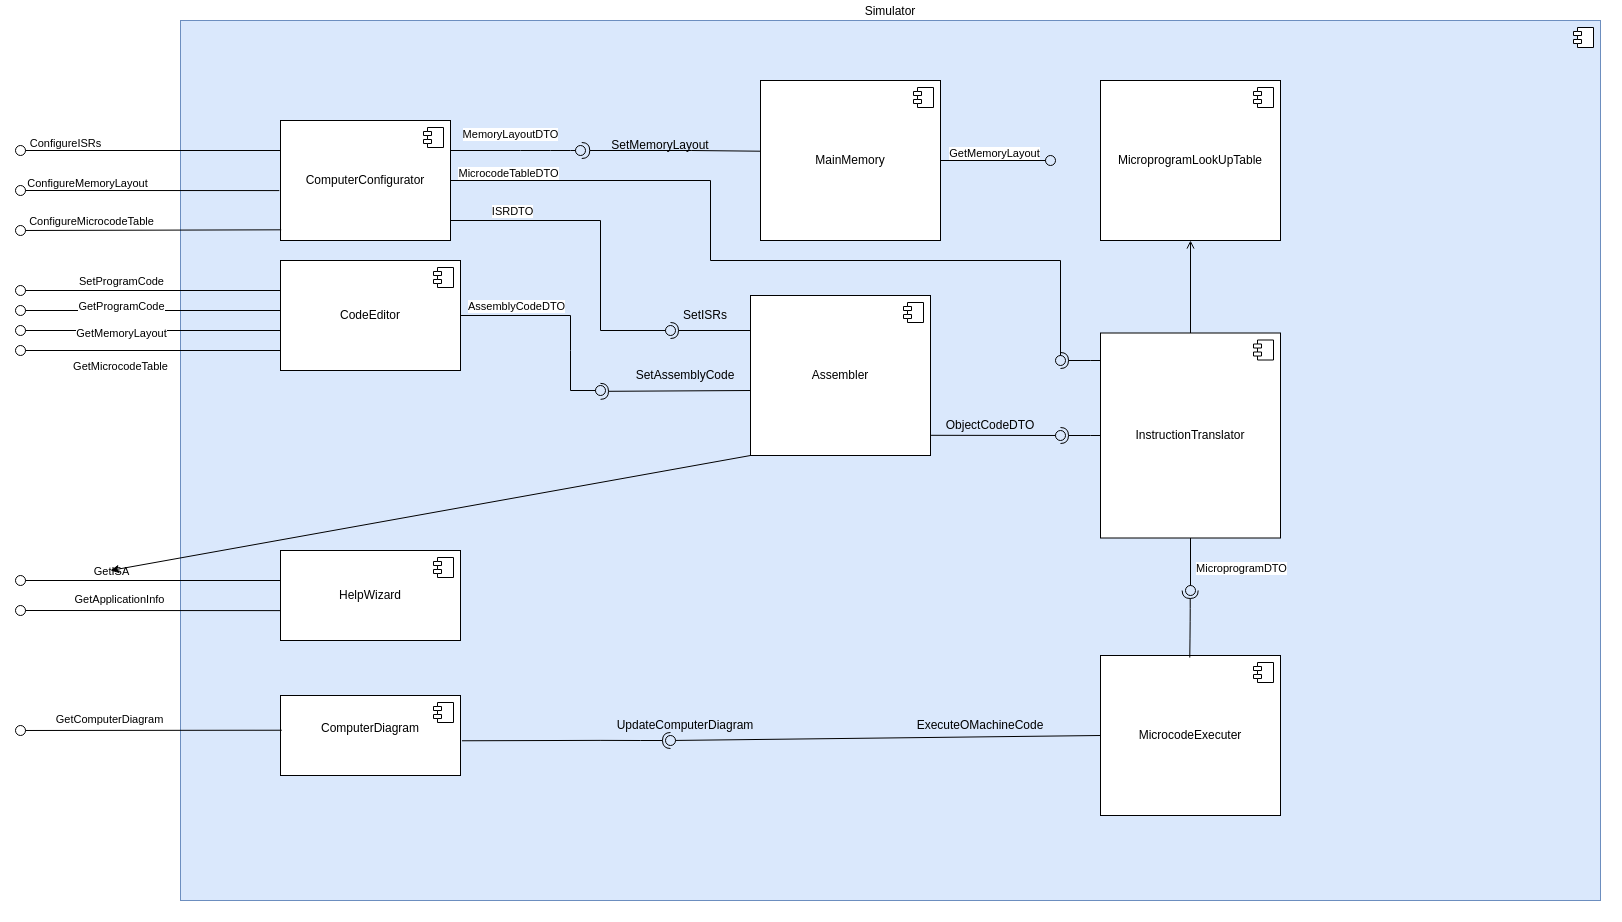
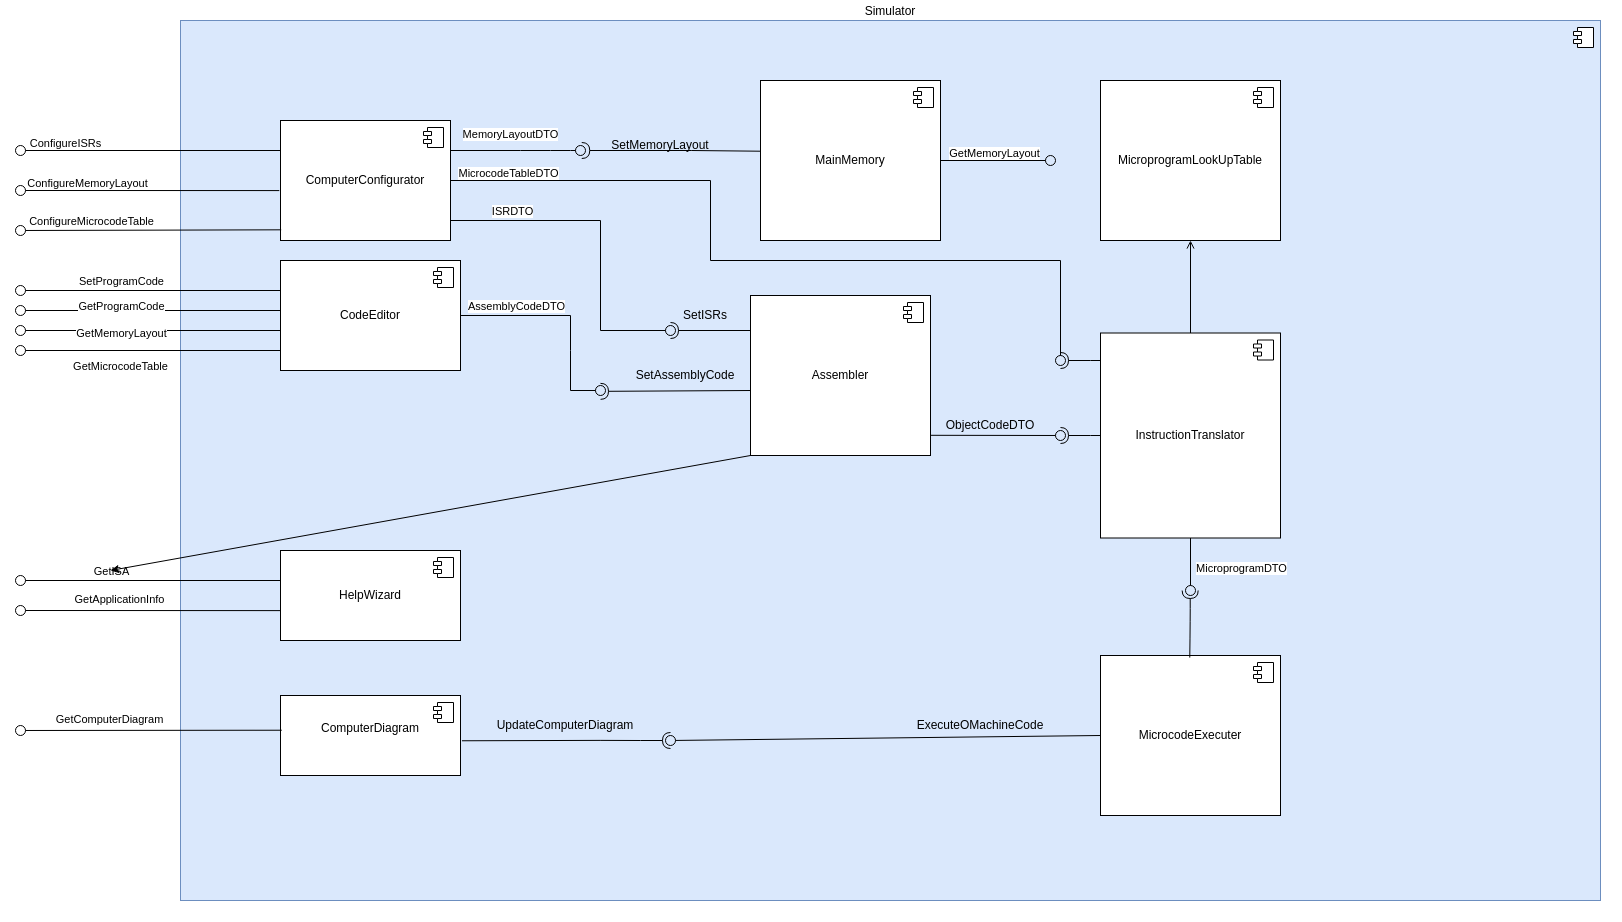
- <mxCell id="60" value="UpdateComputerDiagram" style="text;html=1;align=center;verticalAlign=middle;whiteSpace=wrap;rounded=0;" vertex="1" parent="1"><mxGeometry x="605" y="710" width="160" height="30" as="geometry" /></mxCell>
+ <mxCell id="60" value="UpdateComputerDiagram" style="text;html=1;align=center;verticalAlign=middle;whiteSpace=wrap;rounded=0;" vertex="1" parent="1"><mxGeometry x="485" y="710" width="160" height="30" as="geometry" /></mxCell>
